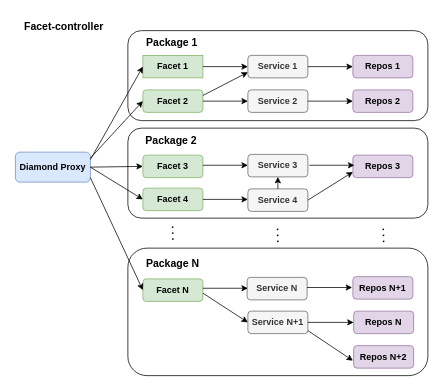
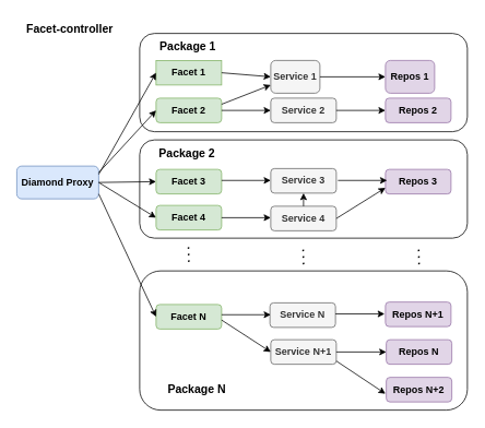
- <mxCell id="17" value="&lt;b&gt;Service 1&lt;/b&gt;" style="rounded=1;whiteSpace=wrap;html=1;fillColor=#f5f5f5;fontColor=#333333;strokeColor=#666666;" vertex="1" parent="1"><mxGeometry x="330" y="73" width="80" height="30" as="geometry" /></mxCell>
+ <mxCell id="17" value="&lt;b&gt;Service 1&lt;/b&gt;" style="rounded=1;whiteSpace=wrap;html=1;fillColor=#f5f5f5;fontColor=#333333;strokeColor=#666666;" vertex="1" parent="1"><mxGeometry x="330" y="73" width="60" height="40" as="geometry" /></mxCell>
- <mxCell id="8" value="&lt;b&gt;Repos 1&lt;/b&gt;" style="rounded=1;whiteSpace=wrap;html=1;fillColor=#e1d5e7;strokeColor=#9673a6;" parent="1" vertex="1"><mxGeometry x="470" y="73" width="80" height="30" as="geometry" /></mxCell>
+ <mxCell id="8" value="&lt;b&gt;Repos 1&lt;/b&gt;" style="rounded=1;whiteSpace=wrap;html=1;fillColor=#e1d5e7;strokeColor=#9673a6;" parent="1" vertex="1"><mxGeometry x="470" y="73" width="60" height="40" as="geometry" /></mxCell>
- <mxCell id="43" value="&lt;b&gt;Package N&lt;/b&gt;" style="text;html=1;strokeColor=none;fillColor=none;align=center;verticalAlign=middle;whiteSpace=wrap;rounded=0;fontSize=14;" vertex="1" parent="1"><mxGeometry x="190" y="340" width="80" height="20" as="geometry" /></mxCell>
+ <mxCell id="43" value="&lt;b&gt;Package N&lt;/b&gt;" style="text;html=1;strokeColor=none;fillColor=none;align=center;verticalAlign=middle;whiteSpace=wrap;rounded=0;fontSize=14;" vertex="1" parent="1"><mxGeometry x="200" y="465" width="80" height="20" as="geometry" /></mxCell>
